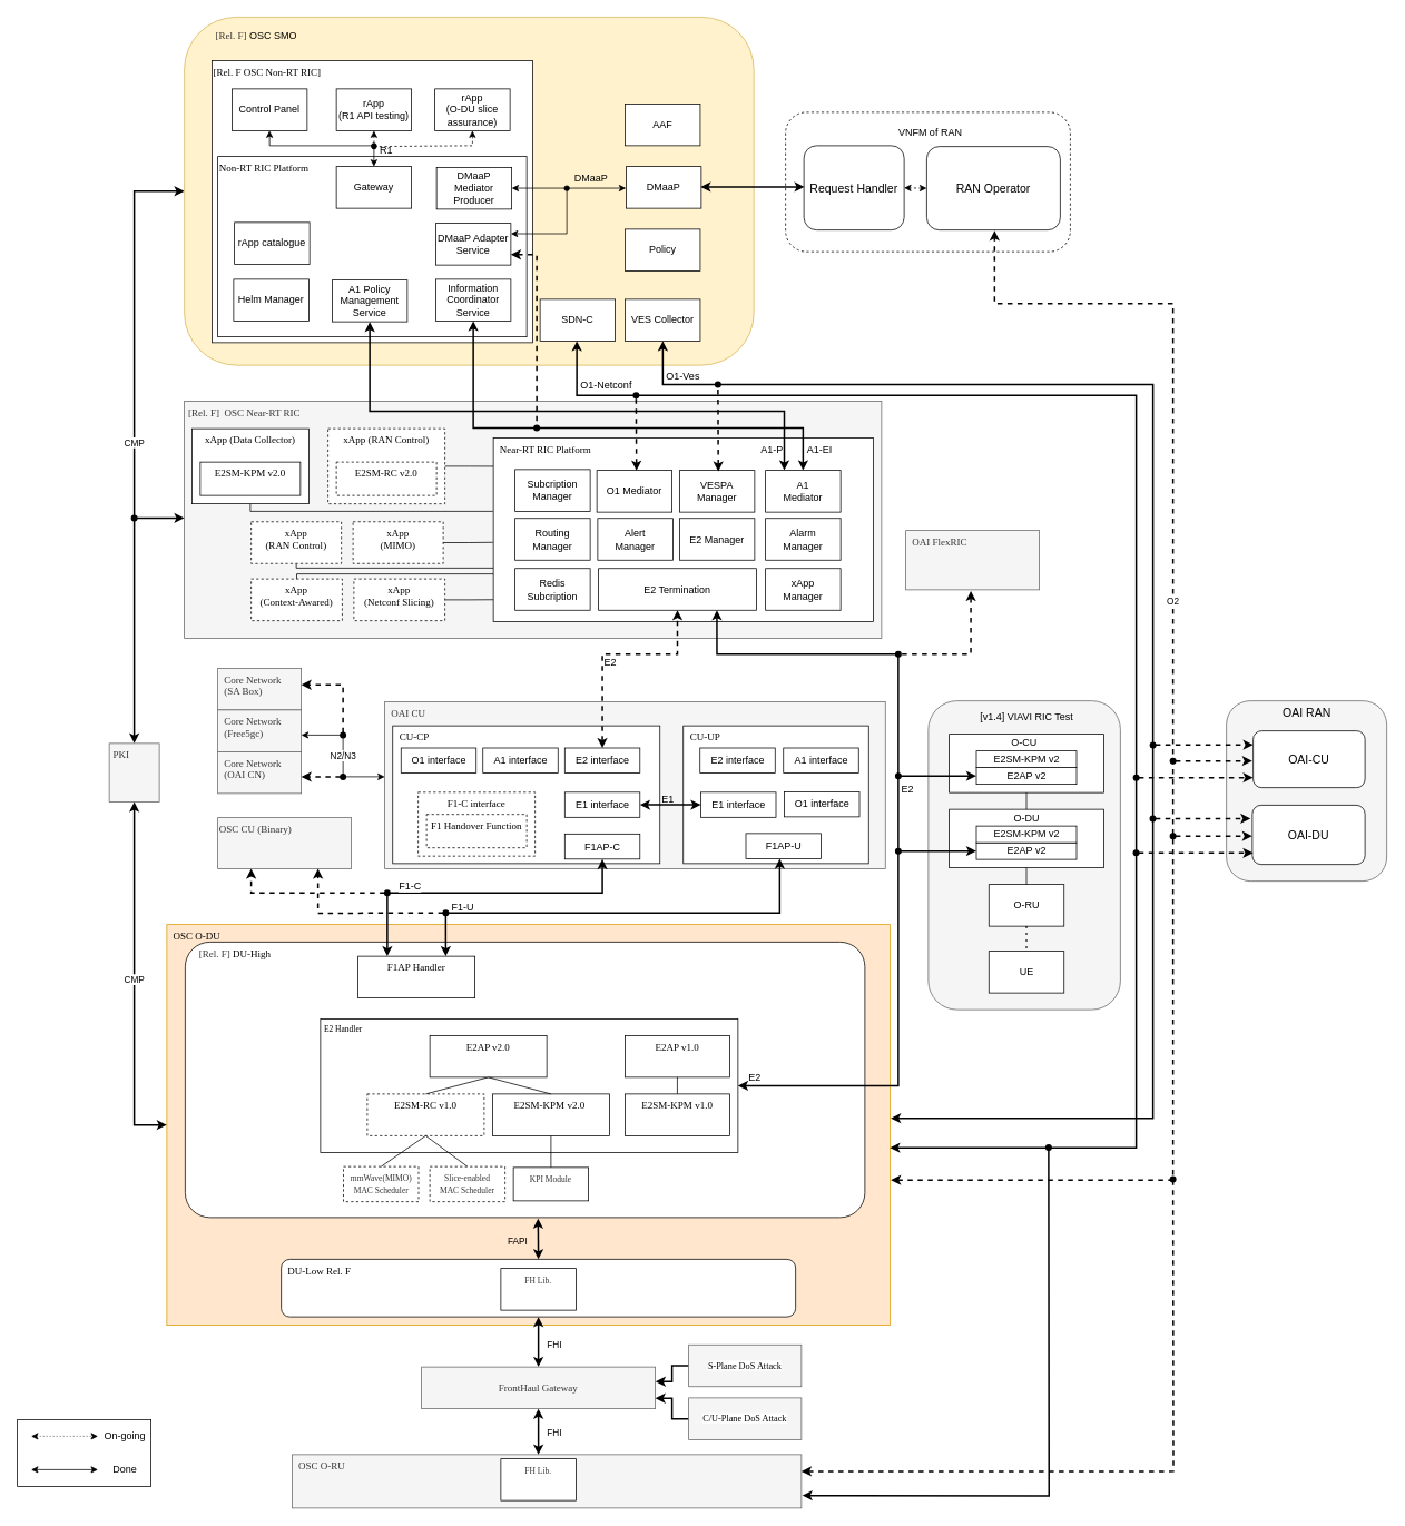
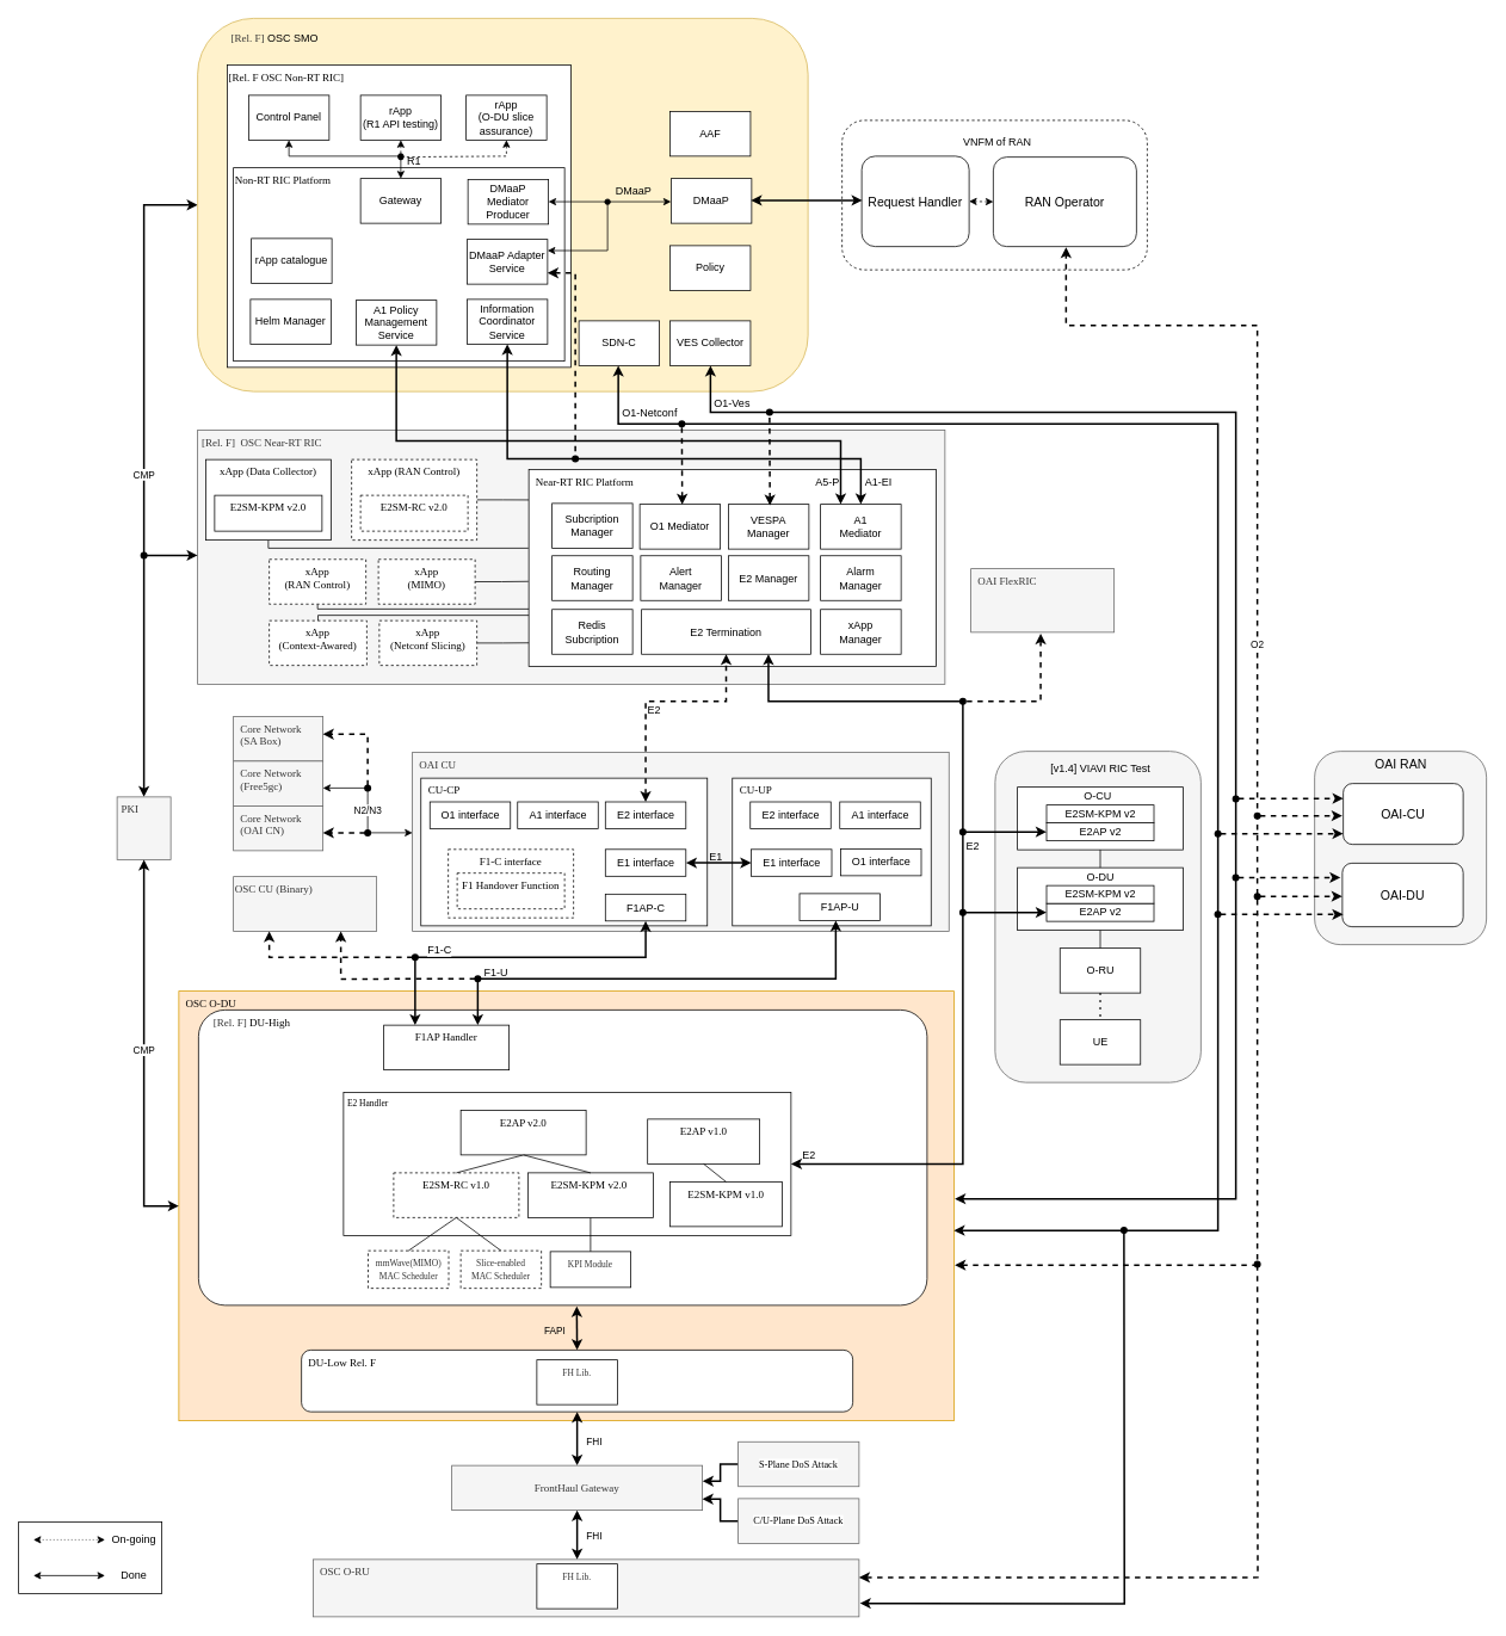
- <mxCell id="95" value="A1-P" style="text;html=1;strokeColor=none;fillColor=none;align=center;verticalAlign=middle;whiteSpace=wrap;rounded=0;" parent="1" vertex="1"><mxGeometry x="899" y="524" width="50" height="30" as="geometry" /></mxCell>
+ <mxCell id="95" value="A5-P" style="text;html=1;strokeColor=none;fillColor=none;align=center;verticalAlign=middle;whiteSpace=wrap;rounded=0;" parent="1" vertex="1"><mxGeometry x="899" y="524" width="50" height="30" as="geometry" /></mxCell>
- <mxCell id="21" value="E2AP v1.0" style="rounded=0;whiteSpace=wrap;html=1;labelBackgroundColor=none;fontFamily=Comic Sans MS;verticalAlign=top;align=center;" parent="1" vertex="1"><mxGeometry x="747.75" y="1240" width="125.25" height="50" as="geometry" /></mxCell>
+ <mxCell id="21" value="E2AP v1.0" style="rounded=0;whiteSpace=wrap;html=1;labelBackgroundColor=none;fontFamily=Comic Sans MS;verticalAlign=top;align=center;" parent="1" vertex="1"><mxGeometry x="722.75" y="1250" width="125.25" height="50" as="geometry" /></mxCell>
- <mxCell id="44" value="E2SM-KPM v1.0" style="rounded=0;whiteSpace=wrap;html=1;labelBackgroundColor=none;fontFamily=Comic Sans MS;verticalAlign=top;align=center;" parent="1" vertex="1"><mxGeometry x="747.75" y="1310" width="125.25" height="50" as="geometry" /></mxCell>
+ <mxCell id="44" value="E2SM-KPM v1.0" style="rounded=0;whiteSpace=wrap;html=1;labelBackgroundColor=none;fontFamily=Comic Sans MS;verticalAlign=top;align=center;" parent="1" vertex="1"><mxGeometry x="747.75" y="1320" width="125.25" height="50" as="geometry" /></mxCell>
